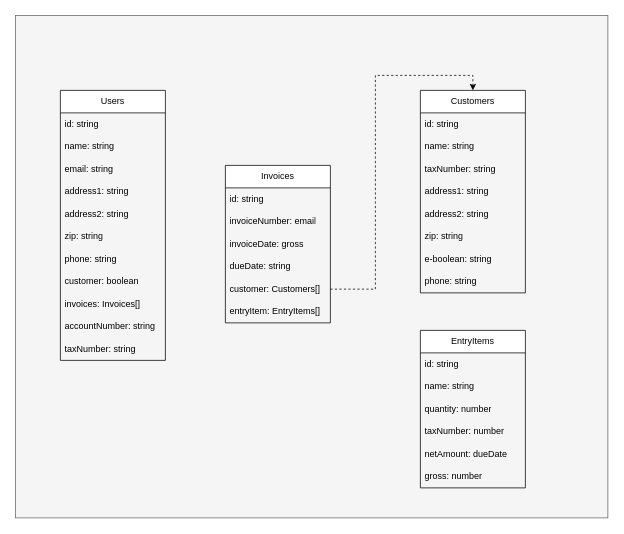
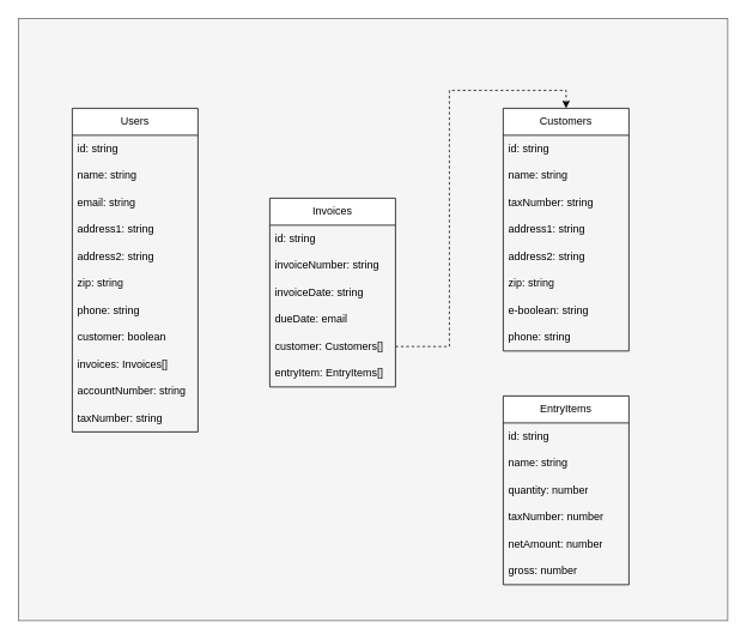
- <mxCell id="5" value="invoiceNumber: email" style="text;strokeColor=none;fillColor=none;align=left;verticalAlign=middle;spacingLeft=4;spacingRight=4;overflow=hidden;points=[[0,0.5],[1,0.5]];portConstraint=eastwest;rotatable=0;whiteSpace=wrap;html=1;" parent="3" vertex="1"><mxGeometry y="60" width="140" height="30" as="geometry" /></mxCell>
+ <mxCell id="5" value="invoiceNumber: string" style="text;strokeColor=none;fillColor=none;align=left;verticalAlign=middle;spacingLeft=4;spacingRight=4;overflow=hidden;points=[[0,0.5],[1,0.5]];portConstraint=eastwest;rotatable=0;whiteSpace=wrap;html=1;" parent="3" vertex="1"><mxGeometry y="60" width="140" height="30" as="geometry" /></mxCell>
- <mxCell id="6" value="invoiceDate: gross" style="text;strokeColor=none;fillColor=none;align=left;verticalAlign=middle;spacingLeft=4;spacingRight=4;overflow=hidden;points=[[0,0.5],[1,0.5]];portConstraint=eastwest;rotatable=0;whiteSpace=wrap;html=1;" parent="3" vertex="1"><mxGeometry y="90" width="140" height="30" as="geometry" /></mxCell>
+ <mxCell id="6" value="invoiceDate: string" style="text;strokeColor=none;fillColor=none;align=left;verticalAlign=middle;spacingLeft=4;spacingRight=4;overflow=hidden;points=[[0,0.5],[1,0.5]];portConstraint=eastwest;rotatable=0;whiteSpace=wrap;html=1;" parent="3" vertex="1"><mxGeometry y="90" width="140" height="30" as="geometry" /></mxCell>
- <mxCell id="7" value="dueDate: string" style="text;strokeColor=none;fillColor=none;align=left;verticalAlign=middle;spacingLeft=4;spacingRight=4;overflow=hidden;points=[[0,0.5],[1,0.5]];portConstraint=eastwest;rotatable=0;whiteSpace=wrap;html=1;" parent="3" vertex="1"><mxGeometry y="120" width="140" height="30" as="geometry" /></mxCell>
+ <mxCell id="7" value="dueDate: email" style="text;strokeColor=none;fillColor=none;align=left;verticalAlign=middle;spacingLeft=4;spacingRight=4;overflow=hidden;points=[[0,0.5],[1,0.5]];portConstraint=eastwest;rotatable=0;whiteSpace=wrap;html=1;" parent="3" vertex="1"><mxGeometry y="120" width="140" height="30" as="geometry" /></mxCell>
- <mxCell id="36" value="netAmount: dueDate" style="text;strokeColor=none;fillColor=none;align=left;verticalAlign=middle;spacingLeft=4;spacingRight=4;overflow=hidden;points=[[0,0.5],[1,0.5]];portConstraint=eastwest;rotatable=0;whiteSpace=wrap;html=1;" parent="31" vertex="1"><mxGeometry y="150" width="140" height="30" as="geometry" /></mxCell>
+ <mxCell id="36" value="netAmount: number" style="text;strokeColor=none;fillColor=none;align=left;verticalAlign=middle;spacingLeft=4;spacingRight=4;overflow=hidden;points=[[0,0.5],[1,0.5]];portConstraint=eastwest;rotatable=0;whiteSpace=wrap;html=1;" parent="31" vertex="1"><mxGeometry y="150" width="140" height="30" as="geometry" /></mxCell>
